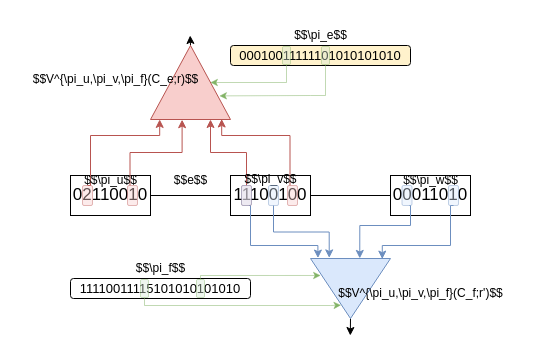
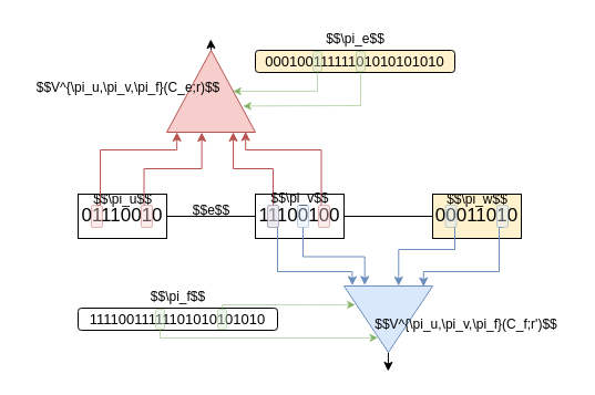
- <mxCell id="19" value="$$e$$" style="text;html=1;align=center;verticalAlign=middle;resizable=0;points=[];autosize=1;strokeColor=none;fillColor=none;" parent="1" vertex="1"><mxGeometry x="160" y="165" width="60" height="30" as="geometry" /></mxCell>
+ <mxCell id="19" value="$$e$$" style="text;html=1;align=center;verticalAlign=middle;resizable=0;points=[];autosize=1;strokeColor=none;fillColor=none;" parent="1" vertex="1"><mxGeometry x="160" y="175" width="60" height="30" as="geometry" /></mxCell>
- <mxCell id="6" value="&lt;font style=&quot;font-size: 17px;&quot;&gt;02110010&lt;/font&gt;" style="rounded=0;whiteSpace=wrap;html=1;shadow=0;glass=0;" parent="1" vertex="1"><mxGeometry x="70" y="175" width="80" height="40" as="geometry" /></mxCell>
+ <mxCell id="6" value="&lt;font style=&quot;font-size: 17px;&quot;&gt;01110010&lt;/font&gt;" style="rounded=0;whiteSpace=wrap;html=1;shadow=0;glass=0;" parent="1" vertex="1"><mxGeometry x="70" y="175" width="80" height="40" as="geometry" /></mxCell>
- <mxCell id="4" value="&lt;span style=&quot;font-size: 17px;&quot;&gt;00011010&lt;/span&gt;" style="rounded=0;whiteSpace=wrap;html=1;" parent="1" vertex="1"><mxGeometry x="390" y="175" width="80" height="40" as="geometry" /></mxCell>
+ <mxCell id="4" value="&lt;span style=&quot;font-size: 17px;&quot;&gt;00011010&lt;/span&gt;" style="rounded=0;whiteSpace=wrap;html=1;fillColor=#fff2cc;" parent="1" vertex="1"><mxGeometry x="390" y="175" width="80" height="40" as="geometry" /></mxCell>
- <mxCell id="39" value="11110011115101010101010" style="rounded=1;whiteSpace=wrap;html=1;fontSize=13;" vertex="1" parent="1"><mxGeometry x="70" y="278" width="180" height="20" as="geometry" /></mxCell>
+ <mxCell id="39" value="11110011111101010101010" style="rounded=1;whiteSpace=wrap;html=1;fontSize=13;" vertex="1" parent="1"><mxGeometry x="70" y="278" width="180" height="20" as="geometry" /></mxCell>
